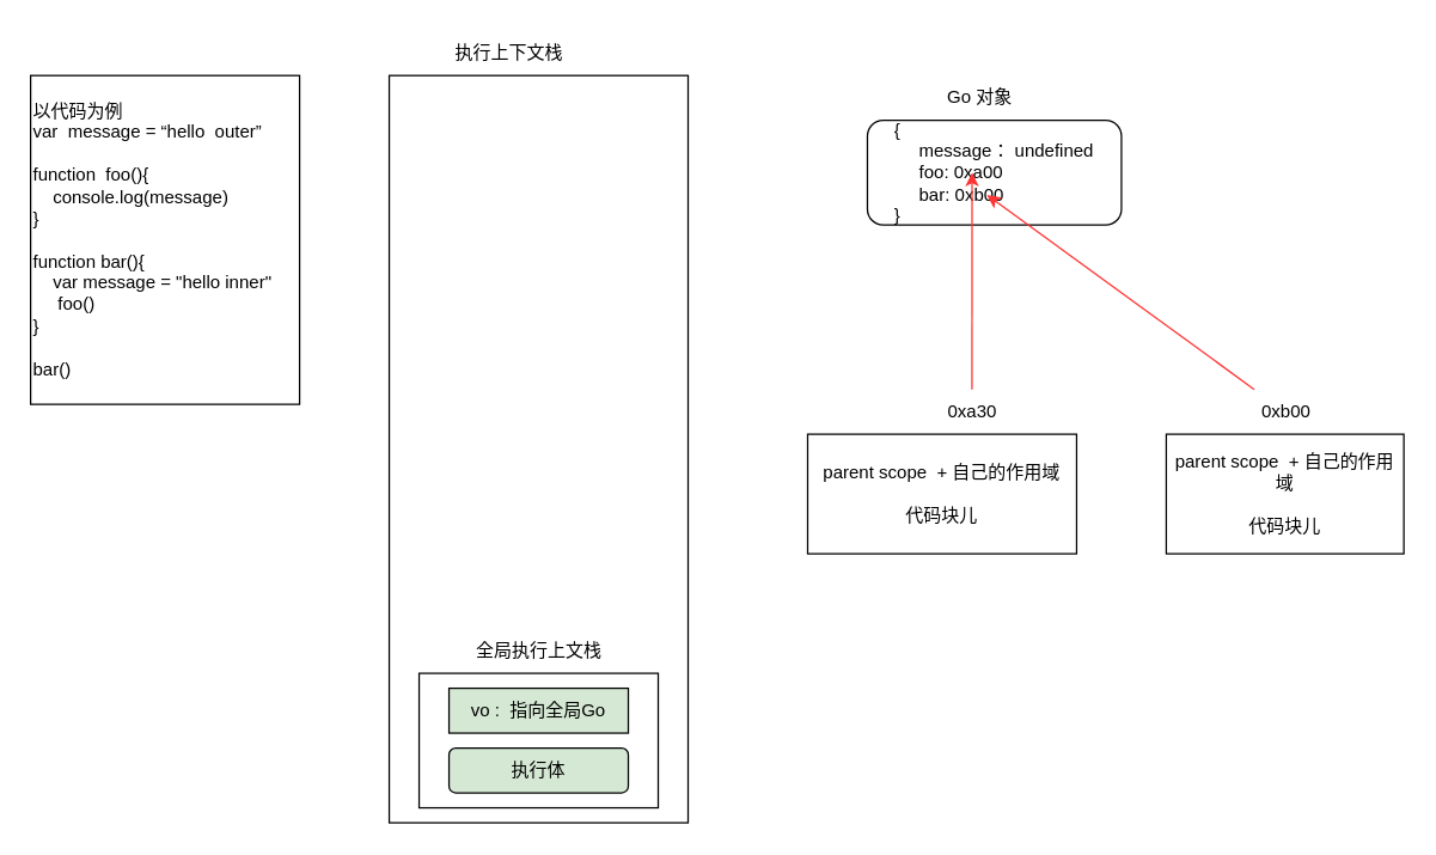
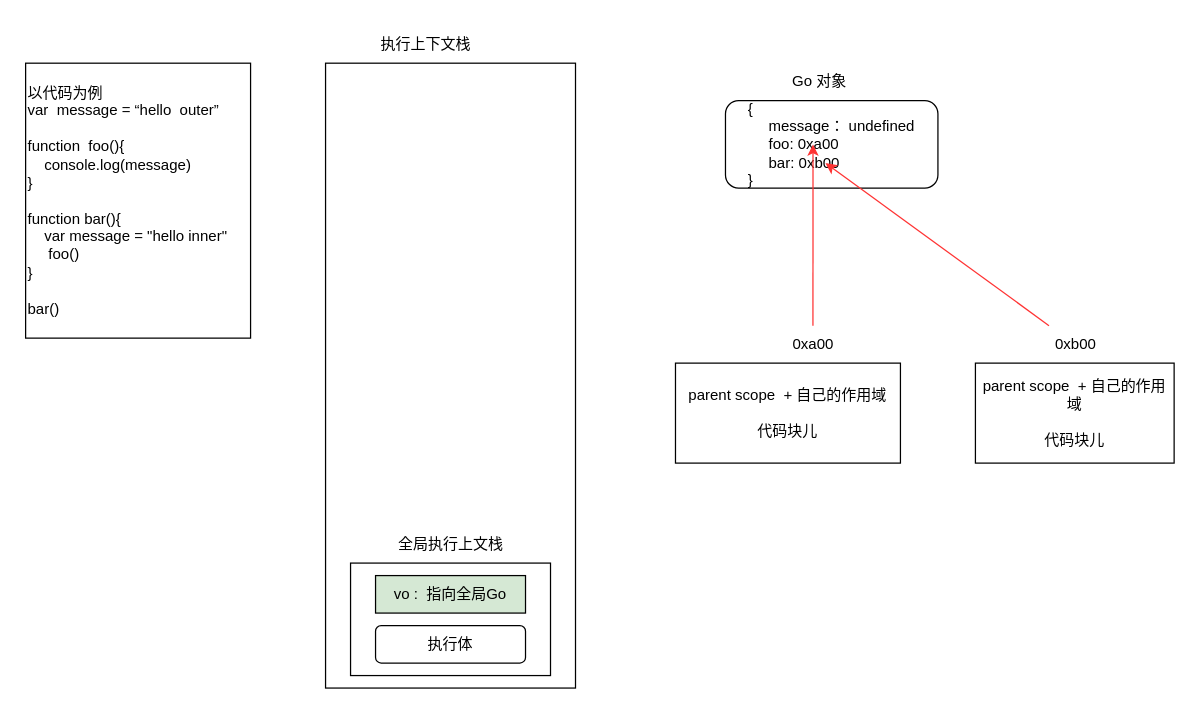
- <mxCell id="15" value="0xa30" style="text;html=1;align=center;verticalAlign=middle;resizable=0;points=[];autosize=1;strokeColor=none;fillColor=none;" vertex="1" parent="1"><mxGeometry x="620" y="260" width="60" height="30" as="geometry" /></mxCell>
+ <mxCell id="15" value="0xa00" style="text;html=1;align=center;verticalAlign=middle;resizable=0;points=[];autosize=1;strokeColor=none;fillColor=none;" vertex="1" parent="1"><mxGeometry x="620" y="260" width="60" height="30" as="geometry" /></mxCell>
- <mxCell id="8" value="执行体" style="rounded=1;whiteSpace=wrap;html=1;fillColor=#d5e8d4;" vertex="1" parent="1"><mxGeometry x="300" y="500" width="120" height="30" as="geometry" /></mxCell>
+ <mxCell id="8" value="执行体" style="rounded=1;whiteSpace=wrap;html=1;" vertex="1" parent="1"><mxGeometry x="300" y="500" width="120" height="30" as="geometry" /></mxCell>
